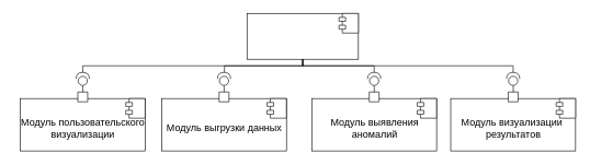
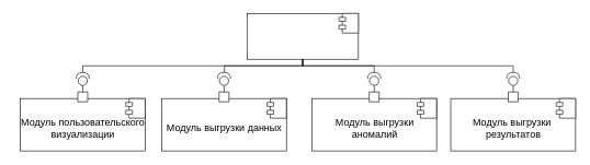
- <mxCell id="15" value="Модуль выявления&lt;br&gt;аномалий" style="text;html=1;align=center;verticalAlign=middle;resizable=0;points=[];autosize=1;strokeColor=none;fillColor=none;fontSize=15;" vertex="1" parent="1"><mxGeometry x="488.5" y="170" width="160" height="50" as="geometry" /></mxCell>
+ <mxCell id="15" value="Модуль выгрузки&lt;br&gt;аномалий" style="text;html=1;align=center;verticalAlign=middle;resizable=0;points=[];autosize=1;strokeColor=none;fillColor=none;fontSize=15;" vertex="1" parent="1"><mxGeometry x="488.5" y="170" width="160" height="50" as="geometry" /></mxCell>
- <mxCell id="18" value="Модуль визуализации&amp;nbsp;&lt;br&gt;результатов" style="text;html=1;align=center;verticalAlign=middle;resizable=0;points=[];autosize=1;strokeColor=none;fillColor=none;fontSize=15;" vertex="1" parent="1"><mxGeometry x="690" y="170" width="180" height="50" as="geometry" /></mxCell>
+ <mxCell id="18" value="Модуль выгрузки&amp;nbsp;&lt;br&gt;результатов" style="text;html=1;align=center;verticalAlign=middle;resizable=0;points=[];autosize=1;strokeColor=none;fillColor=none;fontSize=15;" vertex="1" parent="1"><mxGeometry x="690" y="170" width="180" height="50" as="geometry" /></mxCell>
